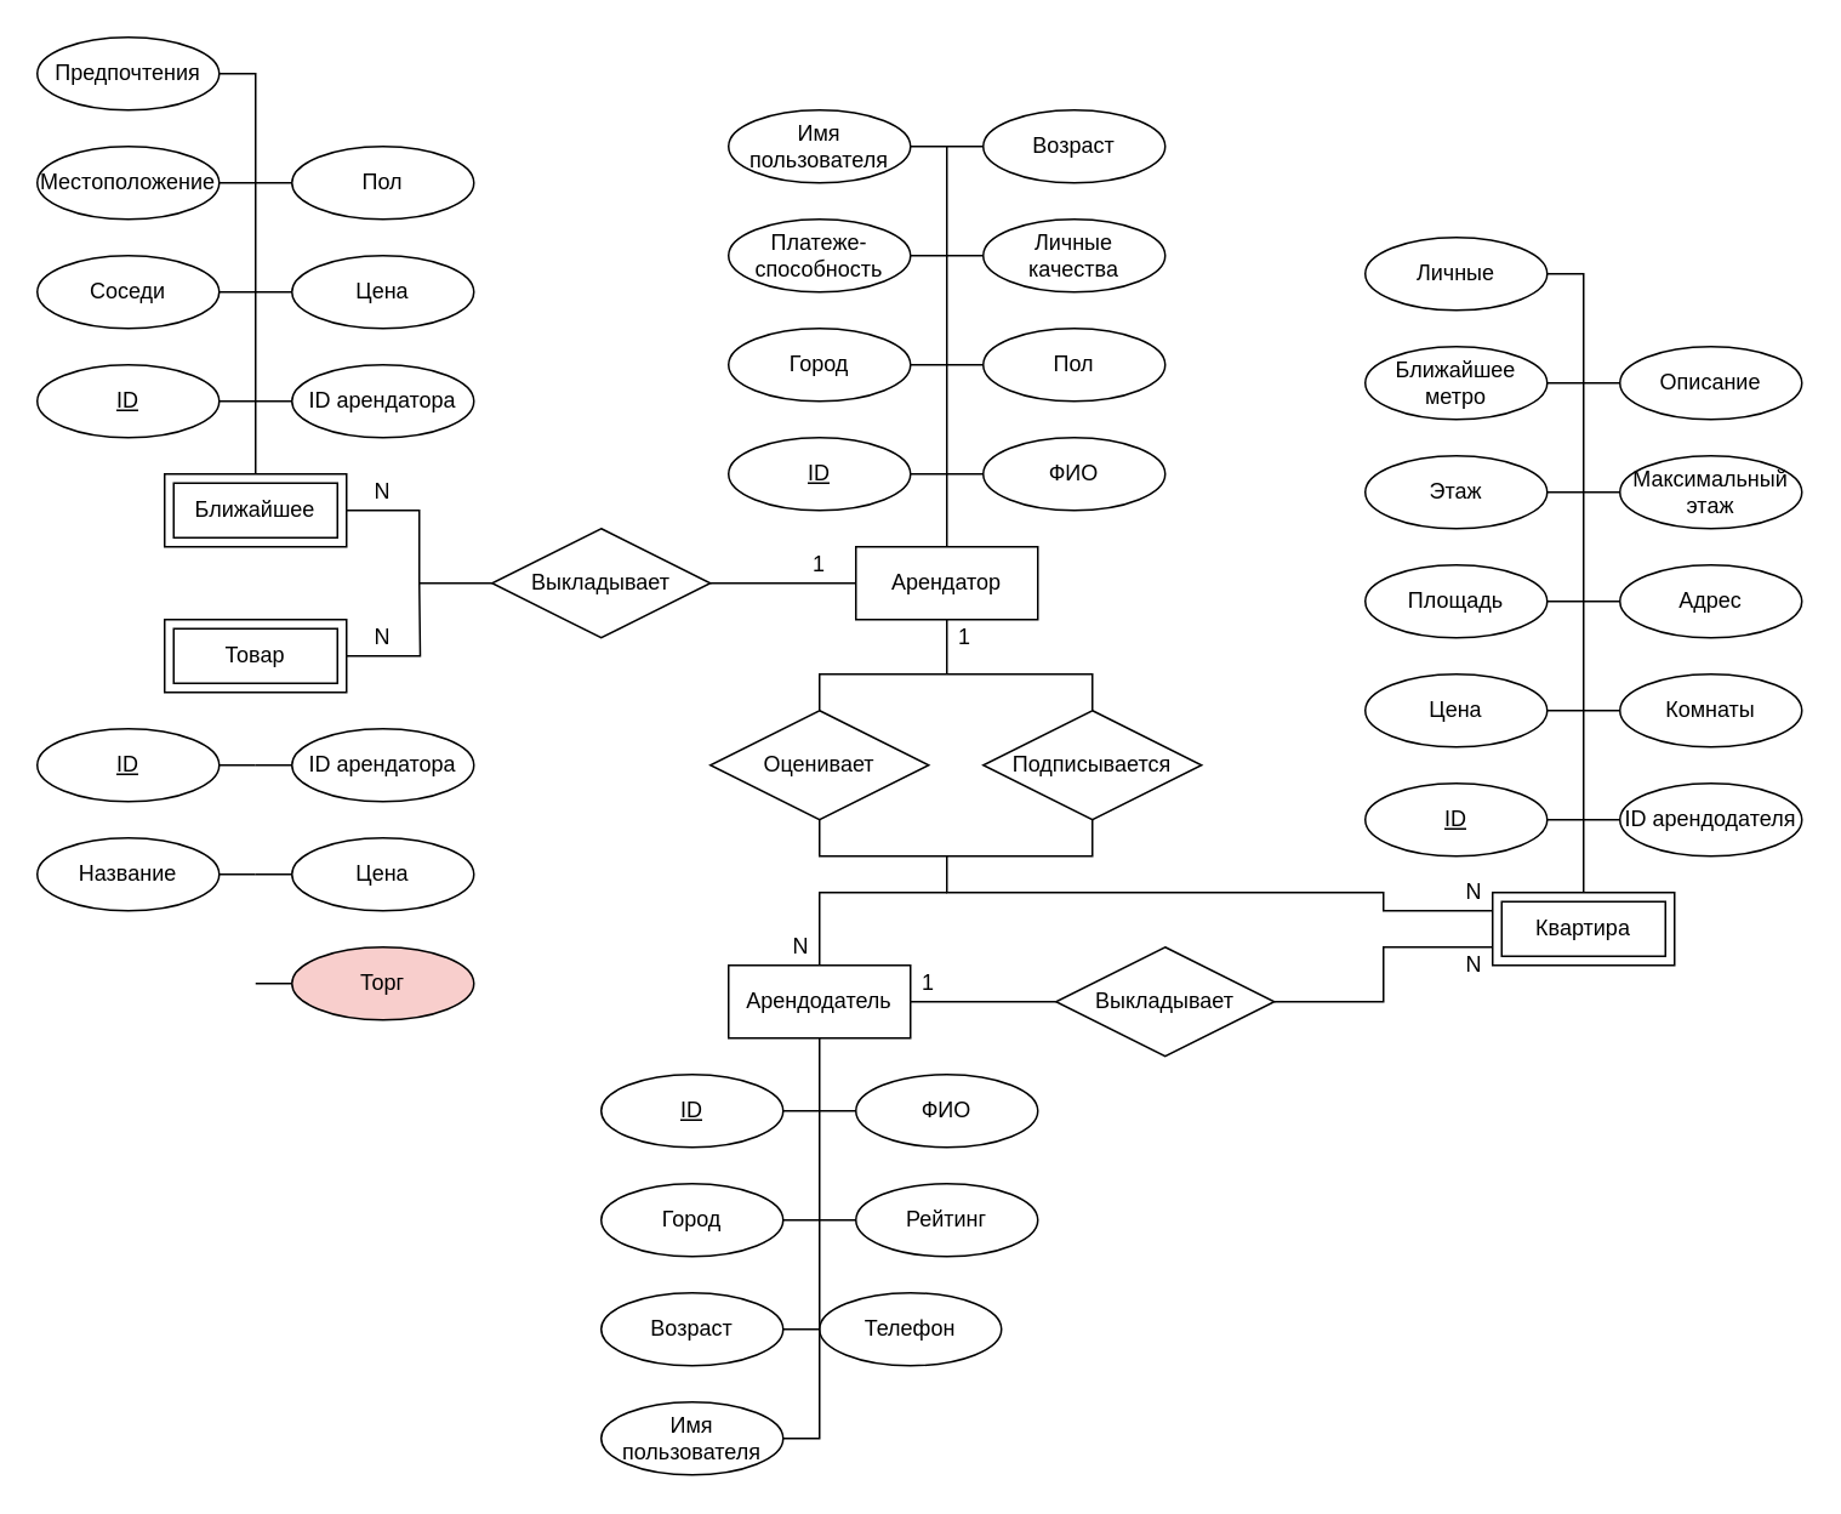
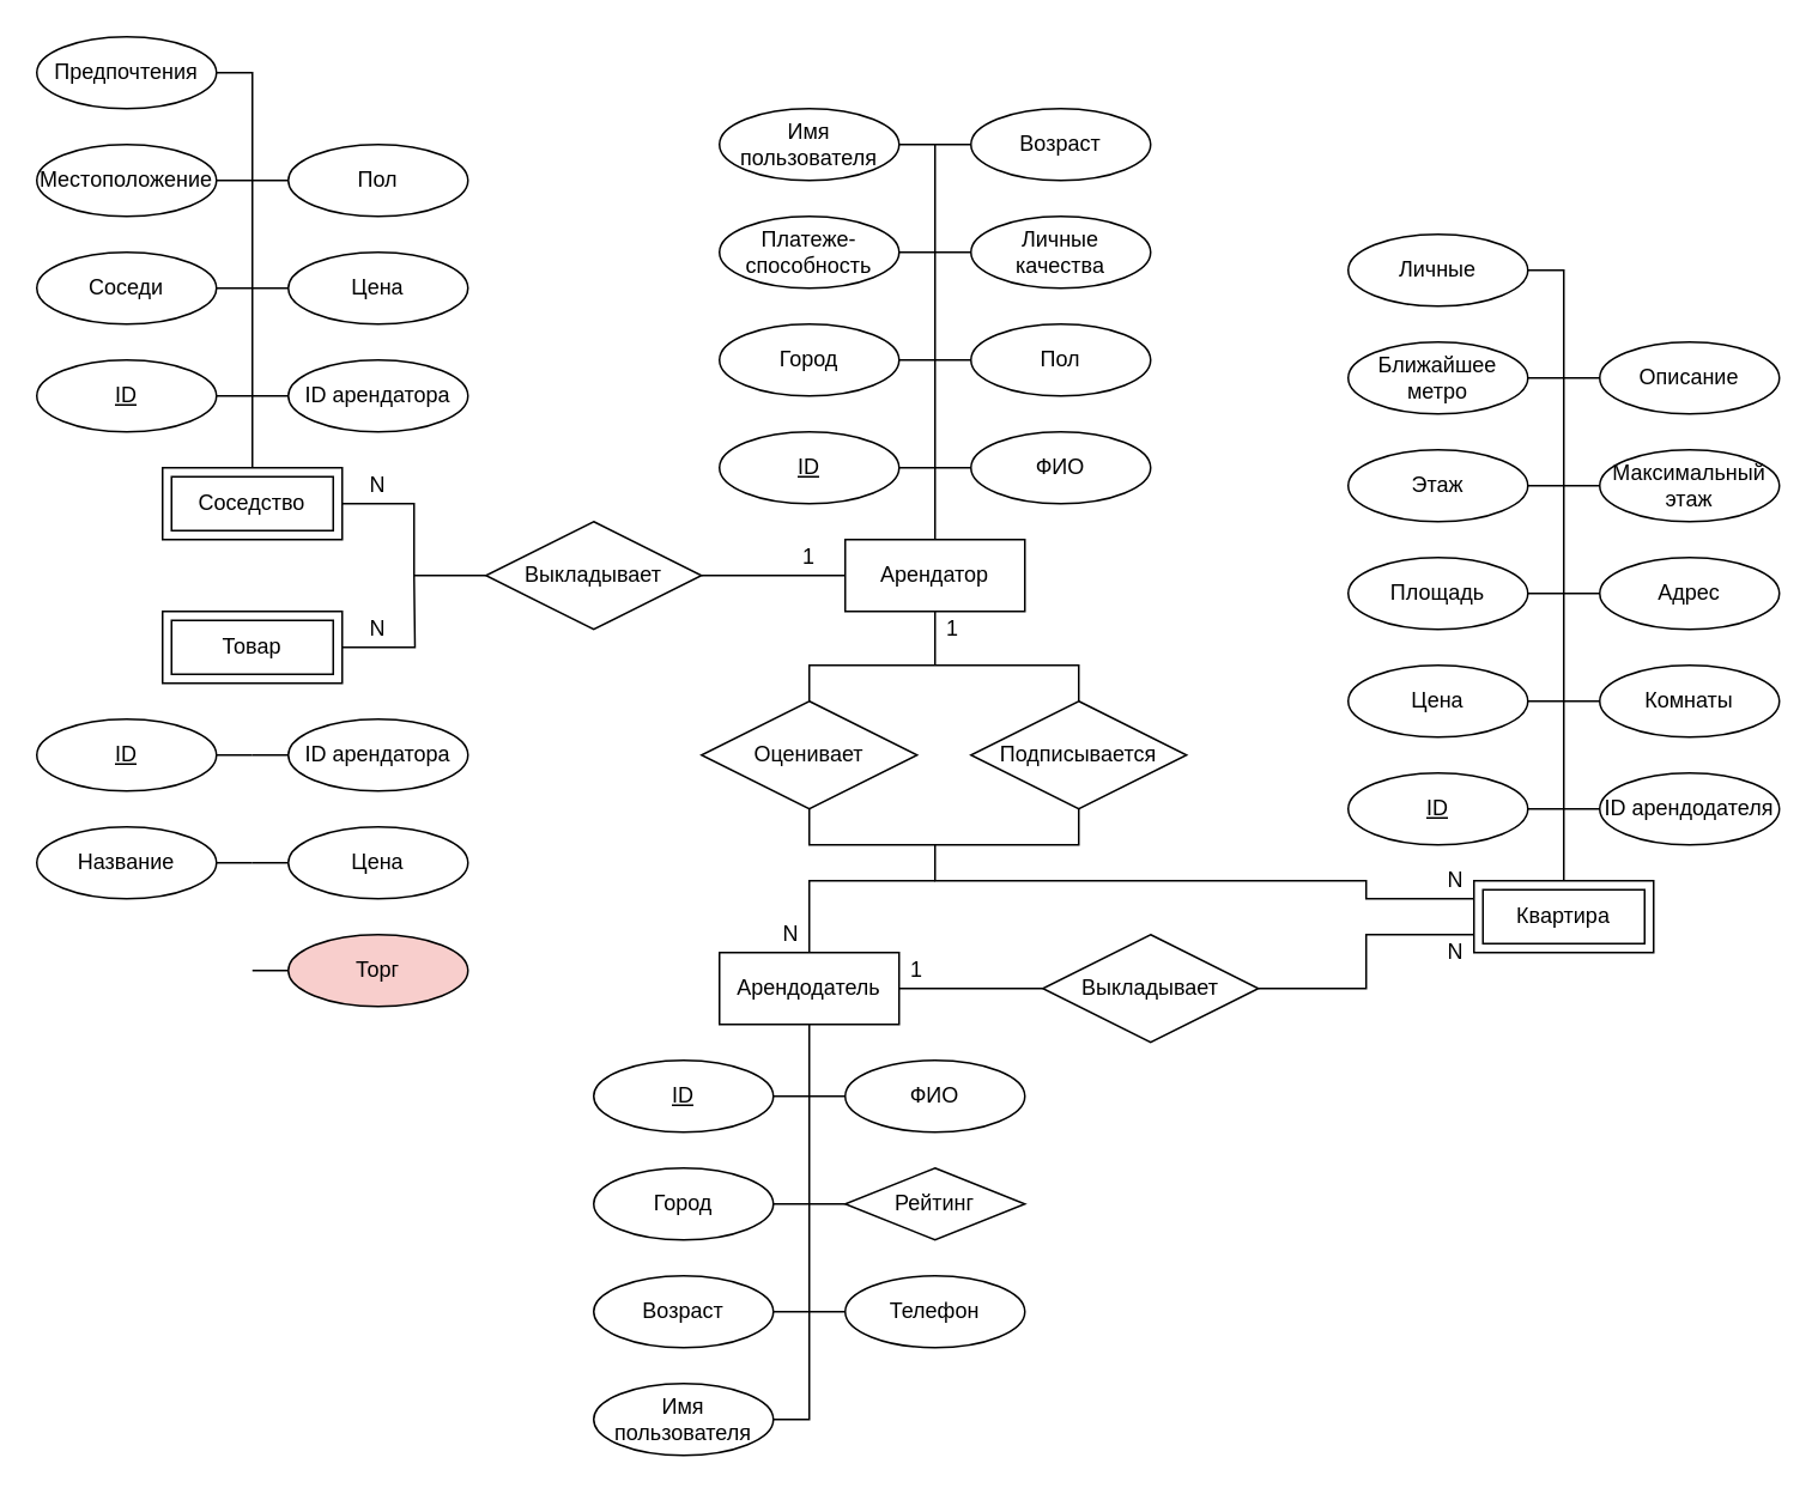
- <mxCell id="36" value="Ближайшее" style="shape=ext;margin=3;double=1;whiteSpace=wrap;html=1;align=center;" parent="21" vertex="1"><mxGeometry x="70" y="240" width="100" height="40" as="geometry" /></mxCell>
+ <mxCell id="36" value="Соседство" style="shape=ext;margin=3;double=1;whiteSpace=wrap;html=1;align=center;" parent="21" vertex="1"><mxGeometry x="70" y="240" width="100" height="40" as="geometry" /></mxCell>
- <mxCell id="98" value="Рейтинг" style="ellipse;whiteSpace=wrap;html=1;align=center;" parent="87" vertex="1"><mxGeometry x="140" y="120" width="100" height="40" as="geometry" /></mxCell>
+ <mxCell id="98" value="Рейтинг" style="rhombus;whiteSpace=wrap;html=1;align=center;" parent="87" vertex="1"><mxGeometry x="140" y="120" width="100" height="40" as="geometry" /></mxCell>
- <mxCell id="94" value="Телефон" style="ellipse;whiteSpace=wrap;html=1;align=center;" parent="87" vertex="1"><mxGeometry x="120" y="180" width="100" height="40" as="geometry" /></mxCell>
+ <mxCell id="94" value="Телефон" style="ellipse;whiteSpace=wrap;html=1;align=center;" parent="87" vertex="1"><mxGeometry x="140" y="180" width="100" height="40" as="geometry" /></mxCell>
